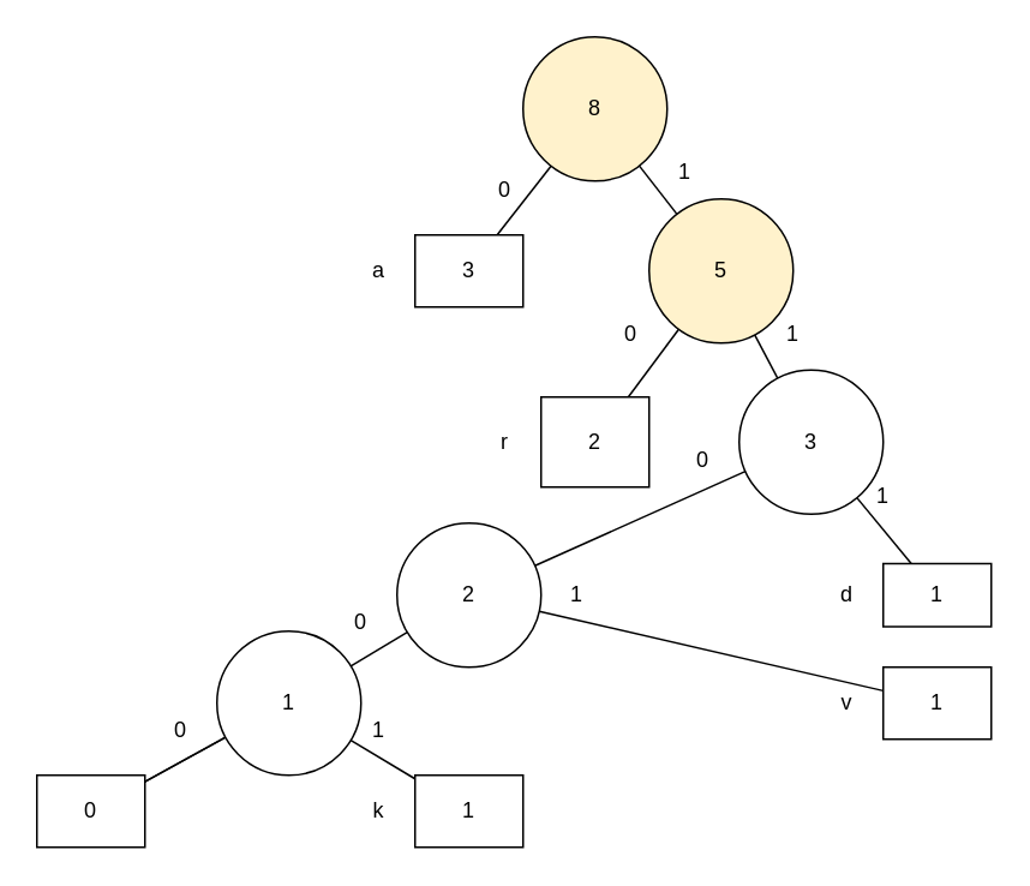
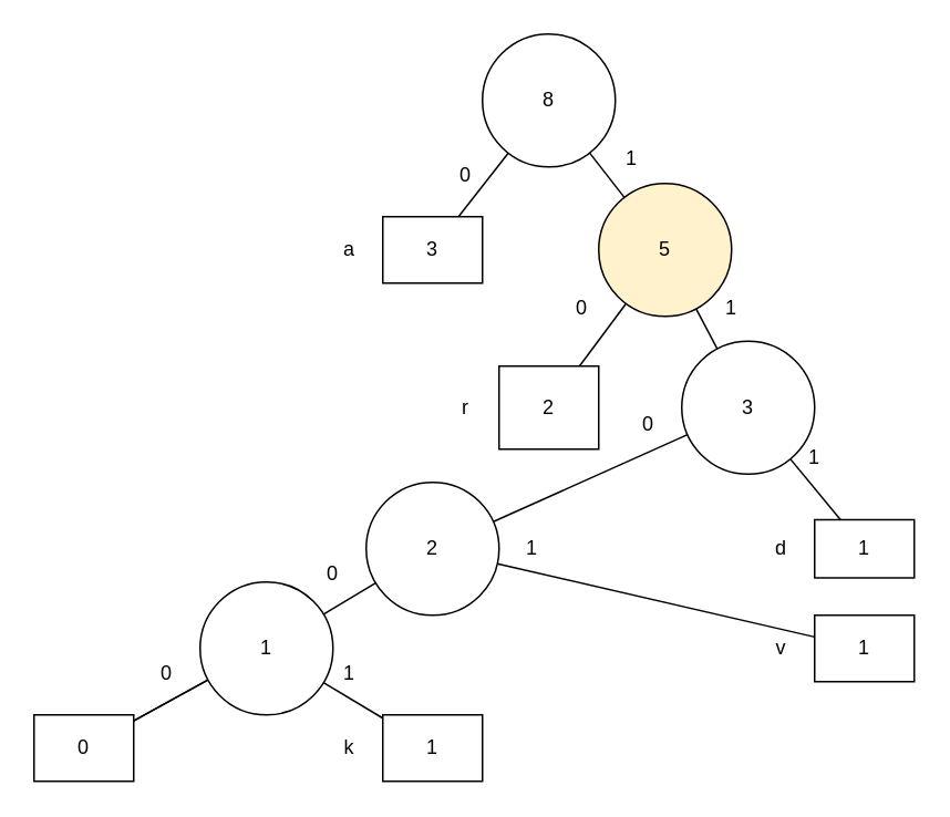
- <mxCell id="4" value="8" style="ellipse;whiteSpace=wrap;html=1;aspect=fixed;fillColor=#fff2cc;" parent="1" vertex="1"><mxGeometry x="290" y="20" width="80" height="80" as="geometry" /></mxCell>
+ <mxCell id="4" value="8" style="ellipse;whiteSpace=wrap;html=1;aspect=fixed;" parent="1" vertex="1"><mxGeometry x="290" y="20" width="80" height="80" as="geometry" /></mxCell>
